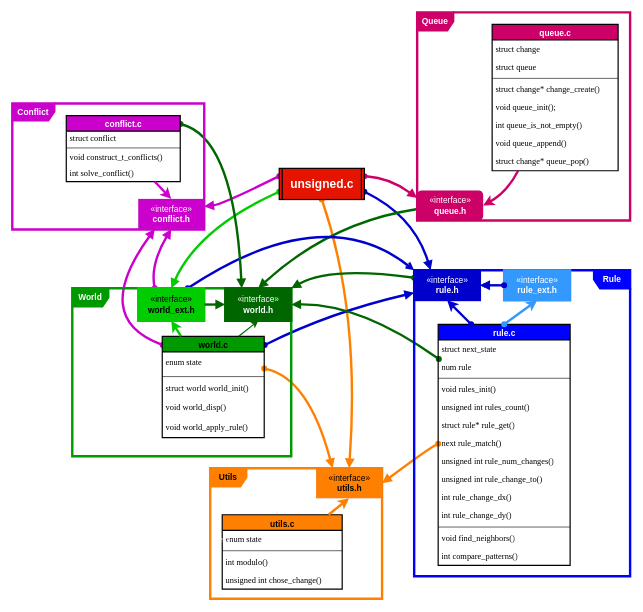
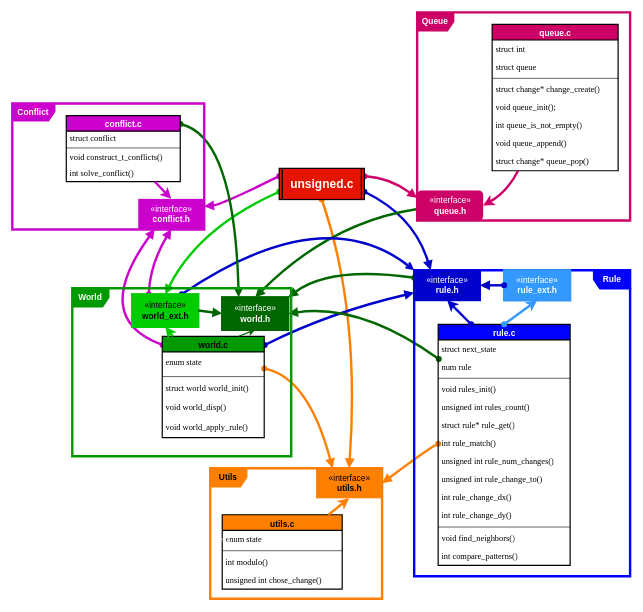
- <mxCell id="28" value="&lt;span style=&quot;font-family: &amp;#34;tahoma&amp;#34;&quot;&gt;struct change&amp;nbsp;&lt;/span&gt;" style="text;strokeColor=none;fillColor=none;align=left;verticalAlign=middle;spacingLeft=4;spacingRight=4;overflow=hidden;rotatable=0;points=[[0,0.5],[1,0.5]];portConstraint=eastwest;rounded=0;shadow=0;comic=0;fontFamily=Helvetica;fontSize=14;html=1;" parent="27" vertex="1"><mxGeometry y="26" width="210" height="30" as="geometry" /></mxCell>
+ <mxCell id="28" value="&lt;span style=&quot;font-family: &amp;#34;tahoma&amp;#34;&quot;&gt;struct int&amp;nbsp;&lt;/span&gt;" style="text;strokeColor=none;fillColor=none;align=left;verticalAlign=middle;spacingLeft=4;spacingRight=4;overflow=hidden;rotatable=0;points=[[0,0.5],[1,0.5]];portConstraint=eastwest;rounded=0;shadow=0;comic=0;fontFamily=Helvetica;fontSize=14;html=1;" parent="27" vertex="1"><mxGeometry y="26" width="210" height="30" as="geometry" /></mxCell>
- <mxCell id="76" value="«interface»&lt;br&gt;&lt;b&gt;world_ext.h&lt;br&gt;&lt;/b&gt;" style="html=1;rounded=0;shadow=0;comic=0;fontFamily=Helvetica;fontSize=14;strokeWidth=4;fillColor=#00CC00;strokeColor=#00CC00;" parent="68" vertex="1"><mxGeometry x="110" width="110" height="54.167" as="geometry" /></mxCell>
+ <mxCell id="76" value="«interface»&lt;br&gt;&lt;b&gt;world_ext.h&lt;br&gt;&lt;/b&gt;" style="html=1;rounded=0;shadow=0;comic=0;fontFamily=Helvetica;fontSize=14;strokeWidth=4;fillColor=#00CC00;strokeColor=#00CC00;" parent="68" vertex="1"><mxGeometry x="100" y="10" width="110" height="54.167" as="geometry" /></mxCell>
- <mxCell id="75" value="&lt;font color=&quot;#ffffff&quot;&gt;«interface»&lt;br&gt;&lt;/font&gt;&lt;b&gt;&lt;font color=&quot;#ffffff&quot;&gt;world.h&lt;/font&gt;&lt;br&gt;&lt;/b&gt;" style="html=1;rounded=0;shadow=0;comic=0;fontFamily=Helvetica;fontSize=14;strokeWidth=4;fillColor=#006600;strokeColor=#006600;" parent="68" vertex="1"><mxGeometry x="255" width="110" height="54.167" as="geometry" /></mxCell>
+ <mxCell id="75" value="&lt;font color=&quot;#ffffff&quot;&gt;«interface»&lt;br&gt;&lt;/font&gt;&lt;b&gt;&lt;font color=&quot;#ffffff&quot;&gt;world.h&lt;/font&gt;&lt;br&gt;&lt;/b&gt;" style="html=1;rounded=0;shadow=0;comic=0;fontFamily=Helvetica;fontSize=14;strokeWidth=4;fillColor=#006600;strokeColor=#006600;" parent="68" vertex="1"><mxGeometry x="250" y="15" width="110" height="54.167" as="geometry" /></mxCell>
- <mxCell id="57" value="&lt;span style=&quot;font-family: &amp;#34;tahoma&amp;#34;&quot;&gt;next rule_match()&lt;/span&gt;" style="text;strokeColor=none;fillColor=none;align=left;verticalAlign=middle;spacingLeft=4;spacingRight=4;overflow=hidden;rotatable=0;points=[[0,0.5],[1,0.5]];portConstraint=eastwest;rounded=0;shadow=0;comic=0;fontFamily=Helvetica;fontSize=14;html=1;" parent="50" vertex="1"><mxGeometry y="184" width="220" height="30" as="geometry" /></mxCell>
+ <mxCell id="57" value="&lt;span style=&quot;font-family: &amp;#34;tahoma&amp;#34;&quot;&gt;int rule_match()&lt;/span&gt;" style="text;strokeColor=none;fillColor=none;align=left;verticalAlign=middle;spacingLeft=4;spacingRight=4;overflow=hidden;rotatable=0;points=[[0,0.5],[1,0.5]];portConstraint=eastwest;rounded=0;shadow=0;comic=0;fontFamily=Helvetica;fontSize=14;html=1;" parent="50" vertex="1"><mxGeometry y="184" width="220" height="30" as="geometry" /></mxCell>
